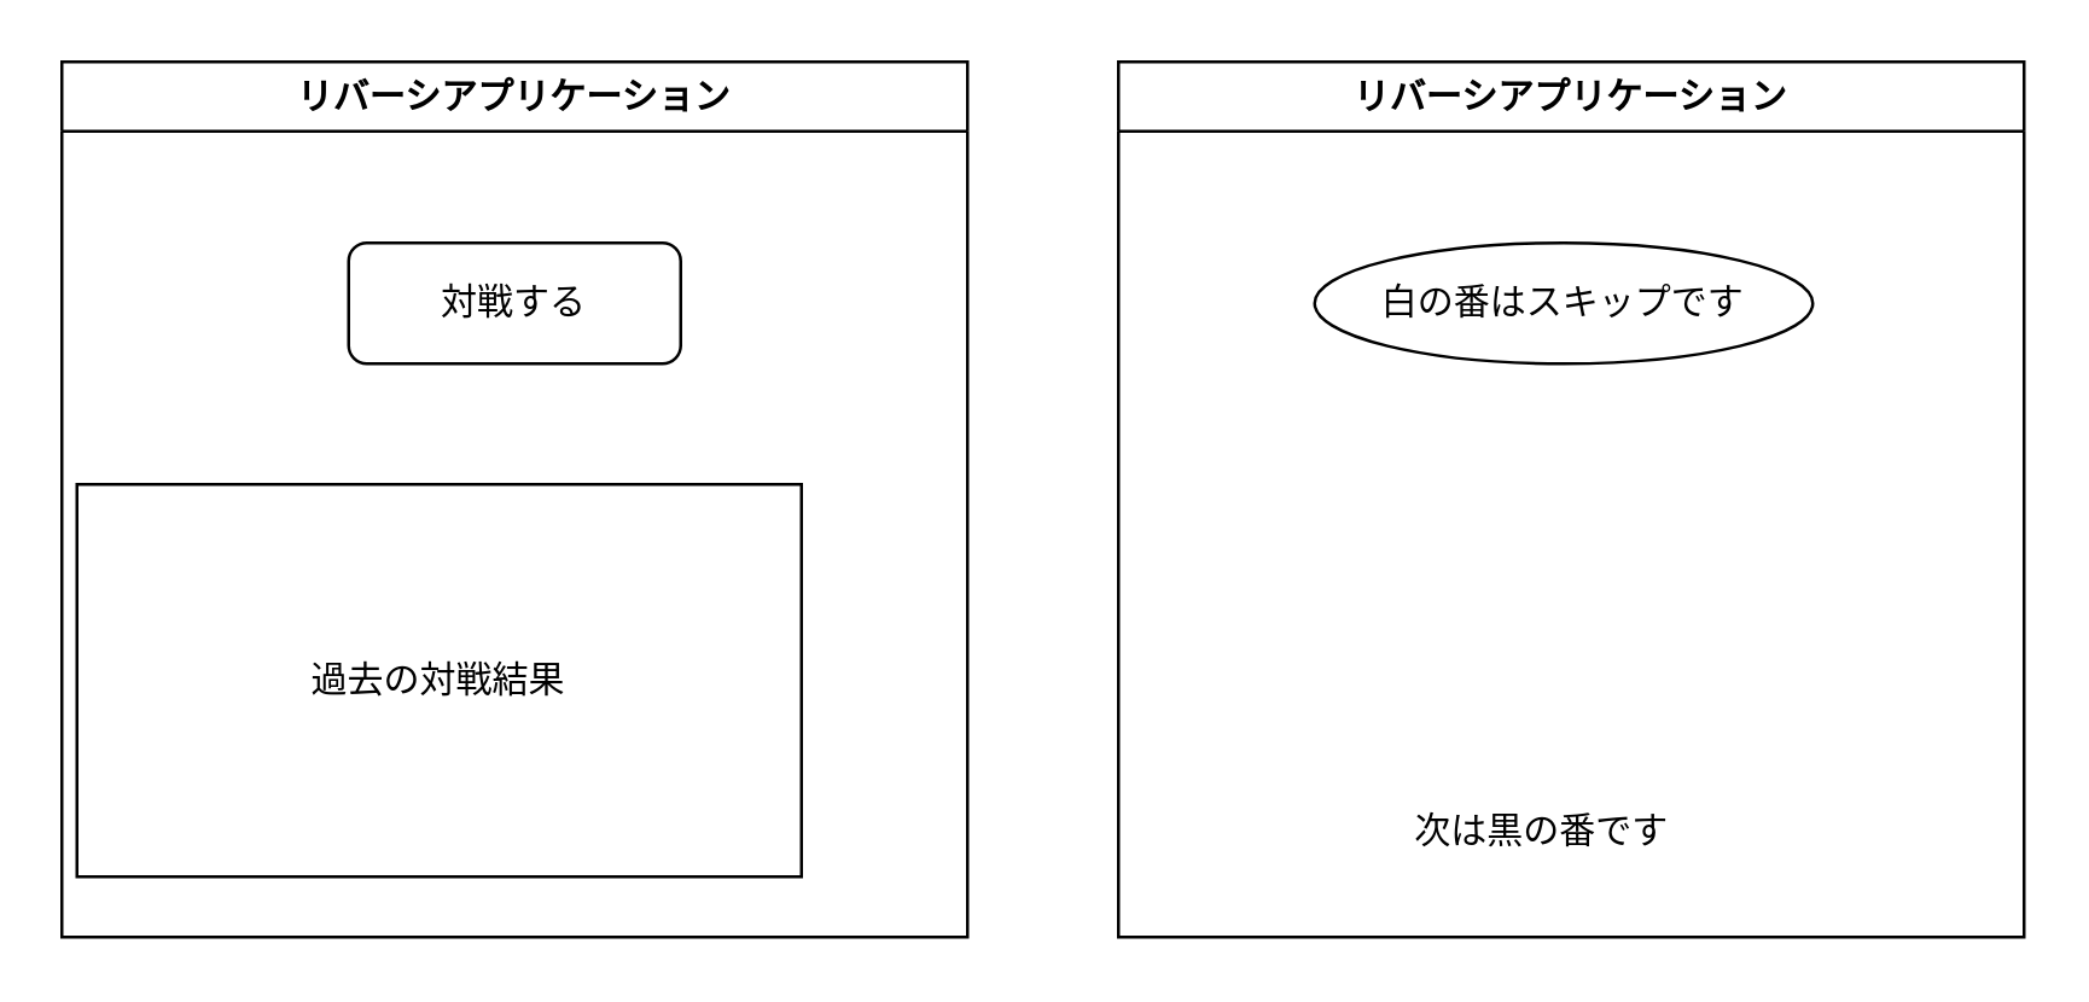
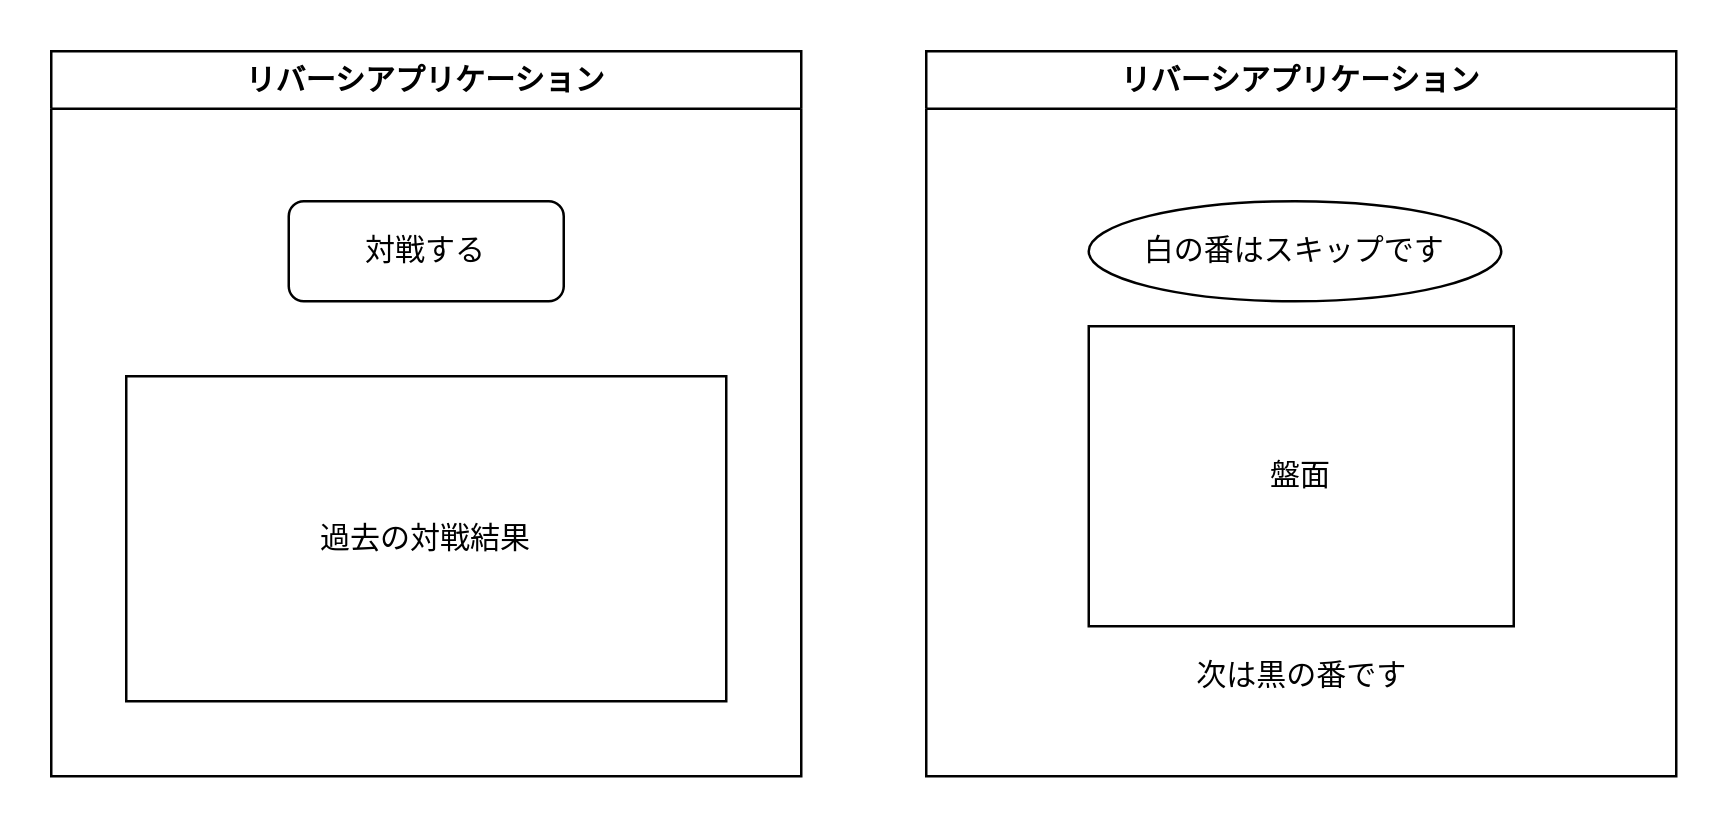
+ <mxCell id="7" value="盤面" style="rounded=0;whiteSpace=wrap;html=1;" vertex="1" parent="5"><mxGeometry x="65" y="110" width="170" height="120" as="geometry" /></mxCell>
- <mxCell id="4" value="過去の対戦結果" style="rounded=0;whiteSpace=wrap;html=1;" vertex="1" parent="2"><mxGeometry x="5" y="140" width="240" height="130" as="geometry" /></mxCell>
+ <mxCell id="4" value="過去の対戦結果" style="rounded=0;whiteSpace=wrap;html=1;" vertex="1" parent="2"><mxGeometry x="30" y="130" width="240" height="130" as="geometry" /></mxCell>
- <mxCell id="8" value="次は黒の番です" style="text;html=1;align=center;verticalAlign=middle;resizable=0;points=[];autosize=1;strokeColor=none;fillColor=none;" vertex="1" parent="1"><mxGeometry x="455" y="260" width="110" height="30" as="geometry" /></mxCell>
+ <mxCell id="8" value="次は黒の番です" style="text;html=1;align=center;verticalAlign=middle;resizable=0;points=[];autosize=1;strokeColor=none;fillColor=none;" vertex="1" parent="1"><mxGeometry x="465" y="255" width="110" height="30" as="geometry" /></mxCell>
